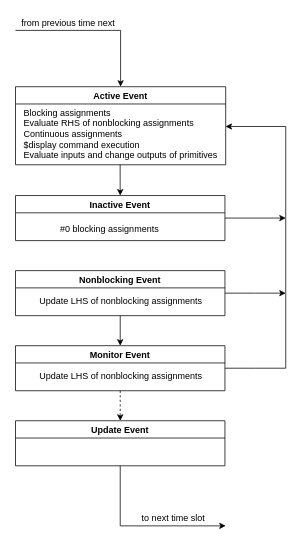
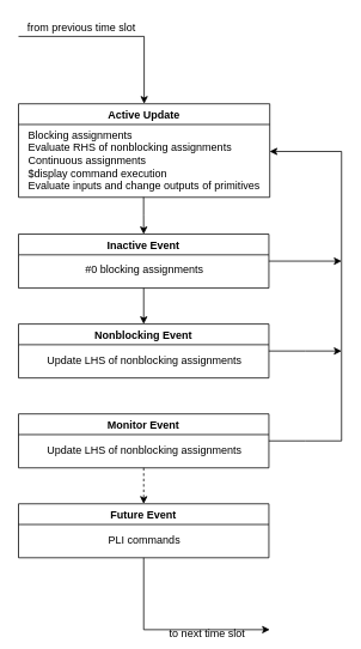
- <mxCell id="18" value="from previous time next" style="text;html=1;align=center;verticalAlign=middle;resizable=0;points=[];autosize=1;strokeColor=none;fillColor=none;" vertex="1" parent="1"><mxGeometry x="20" y="20" width="140" height="20" as="geometry" /></mxCell>
+ <mxCell id="18" value="from previous time slot" style="text;html=1;align=center;verticalAlign=middle;resizable=0;points=[];autosize=1;strokeColor=none;fillColor=none;" vertex="1" parent="1"><mxGeometry x="20" y="20" width="140" height="20" as="geometry" /></mxCell>
- <mxCell id="3" value="Active Event" style="swimlane;" vertex="1" parent="1"><mxGeometry x="20" y="115" width="280" height="104" as="geometry"><mxRectangle x="460" y="80" width="130" height="23" as="alternateBounds" /></mxGeometry></mxCell>
+ <mxCell id="3" value="Active Update" style="swimlane;" vertex="1" parent="1"><mxGeometry x="20" y="115" width="280" height="104" as="geometry"><mxRectangle x="460" y="80" width="130" height="23" as="alternateBounds" /></mxGeometry></mxCell>
- <mxCell id="7" value="#0 blocking assignments" style="text;html=1;align=center;verticalAlign=middle;resizable=0;points=[];autosize=1;strokeColor=none;fillColor=none;" vertex="1" parent="6"><mxGeometry x="50" y="35" width="150" height="20" as="geometry" /></mxCell>
+ <mxCell id="7" value="#0 blocking assignments" style="text;html=1;align=center;verticalAlign=middle;resizable=0;points=[];autosize=1;strokeColor=none;fillColor=none;" vertex="1" parent="6"><mxGeometry x="65" y="30" width="150" height="20" as="geometry" /></mxCell>
+ <mxCell id="5" style="edgeStyle=orthogonalEdgeStyle;rounded=0;orthogonalLoop=1;jettySize=auto;html=1;exitX=0.5;exitY=1;exitDx=0;exitDy=0;" edge="1" parent="1" source="6" target="10"><mxGeometry relative="1" as="geometry" /></mxCell>
- <mxCell id="8" style="edgeStyle=orthogonalEdgeStyle;rounded=0;orthogonalLoop=1;jettySize=auto;html=1;exitX=0.5;exitY=1;exitDx=0;exitDy=0;entryX=0.5;entryY=0;entryDx=0;entryDy=0;" edge="1" parent="1" source="10" target="13"><mxGeometry relative="1" as="geometry" /></mxCell>
- <mxCell id="20" value="Update Event" style="swimlane;" vertex="1" parent="1"><mxGeometry x="20" y="560" width="279" height="60" as="geometry" /></mxCell>
+ <mxCell id="20" value="Future Event" style="swimlane;" vertex="1" parent="1"><mxGeometry x="20" y="560" width="279" height="60" as="geometry" /></mxCell>
+ <mxCell id="21" value="PLI commands" style="text;html=1;align=center;verticalAlign=middle;resizable=0;points=[];autosize=1;strokeColor=none;fillColor=none;" vertex="1" parent="20"><mxGeometry x="89.5" y="31" width="100" height="20" as="geometry" /></mxCell>
- <mxCell id="19" value="to next time slot" style="text;html=1;align=center;verticalAlign=middle;resizable=0;points=[];autosize=1;strokeColor=none;fillColor=none;" vertex="1" parent="1"><mxGeometry x="180" y="680" width="100" height="20" as="geometry" /></mxCell>
+ <mxCell id="19" value="to next time slot" style="text;html=1;align=center;verticalAlign=middle;resizable=0;points=[];autosize=1;strokeColor=none;fillColor=none;" vertex="1" parent="1"><mxGeometry x="180" y="695" width="100" height="20" as="geometry" /></mxCell>
